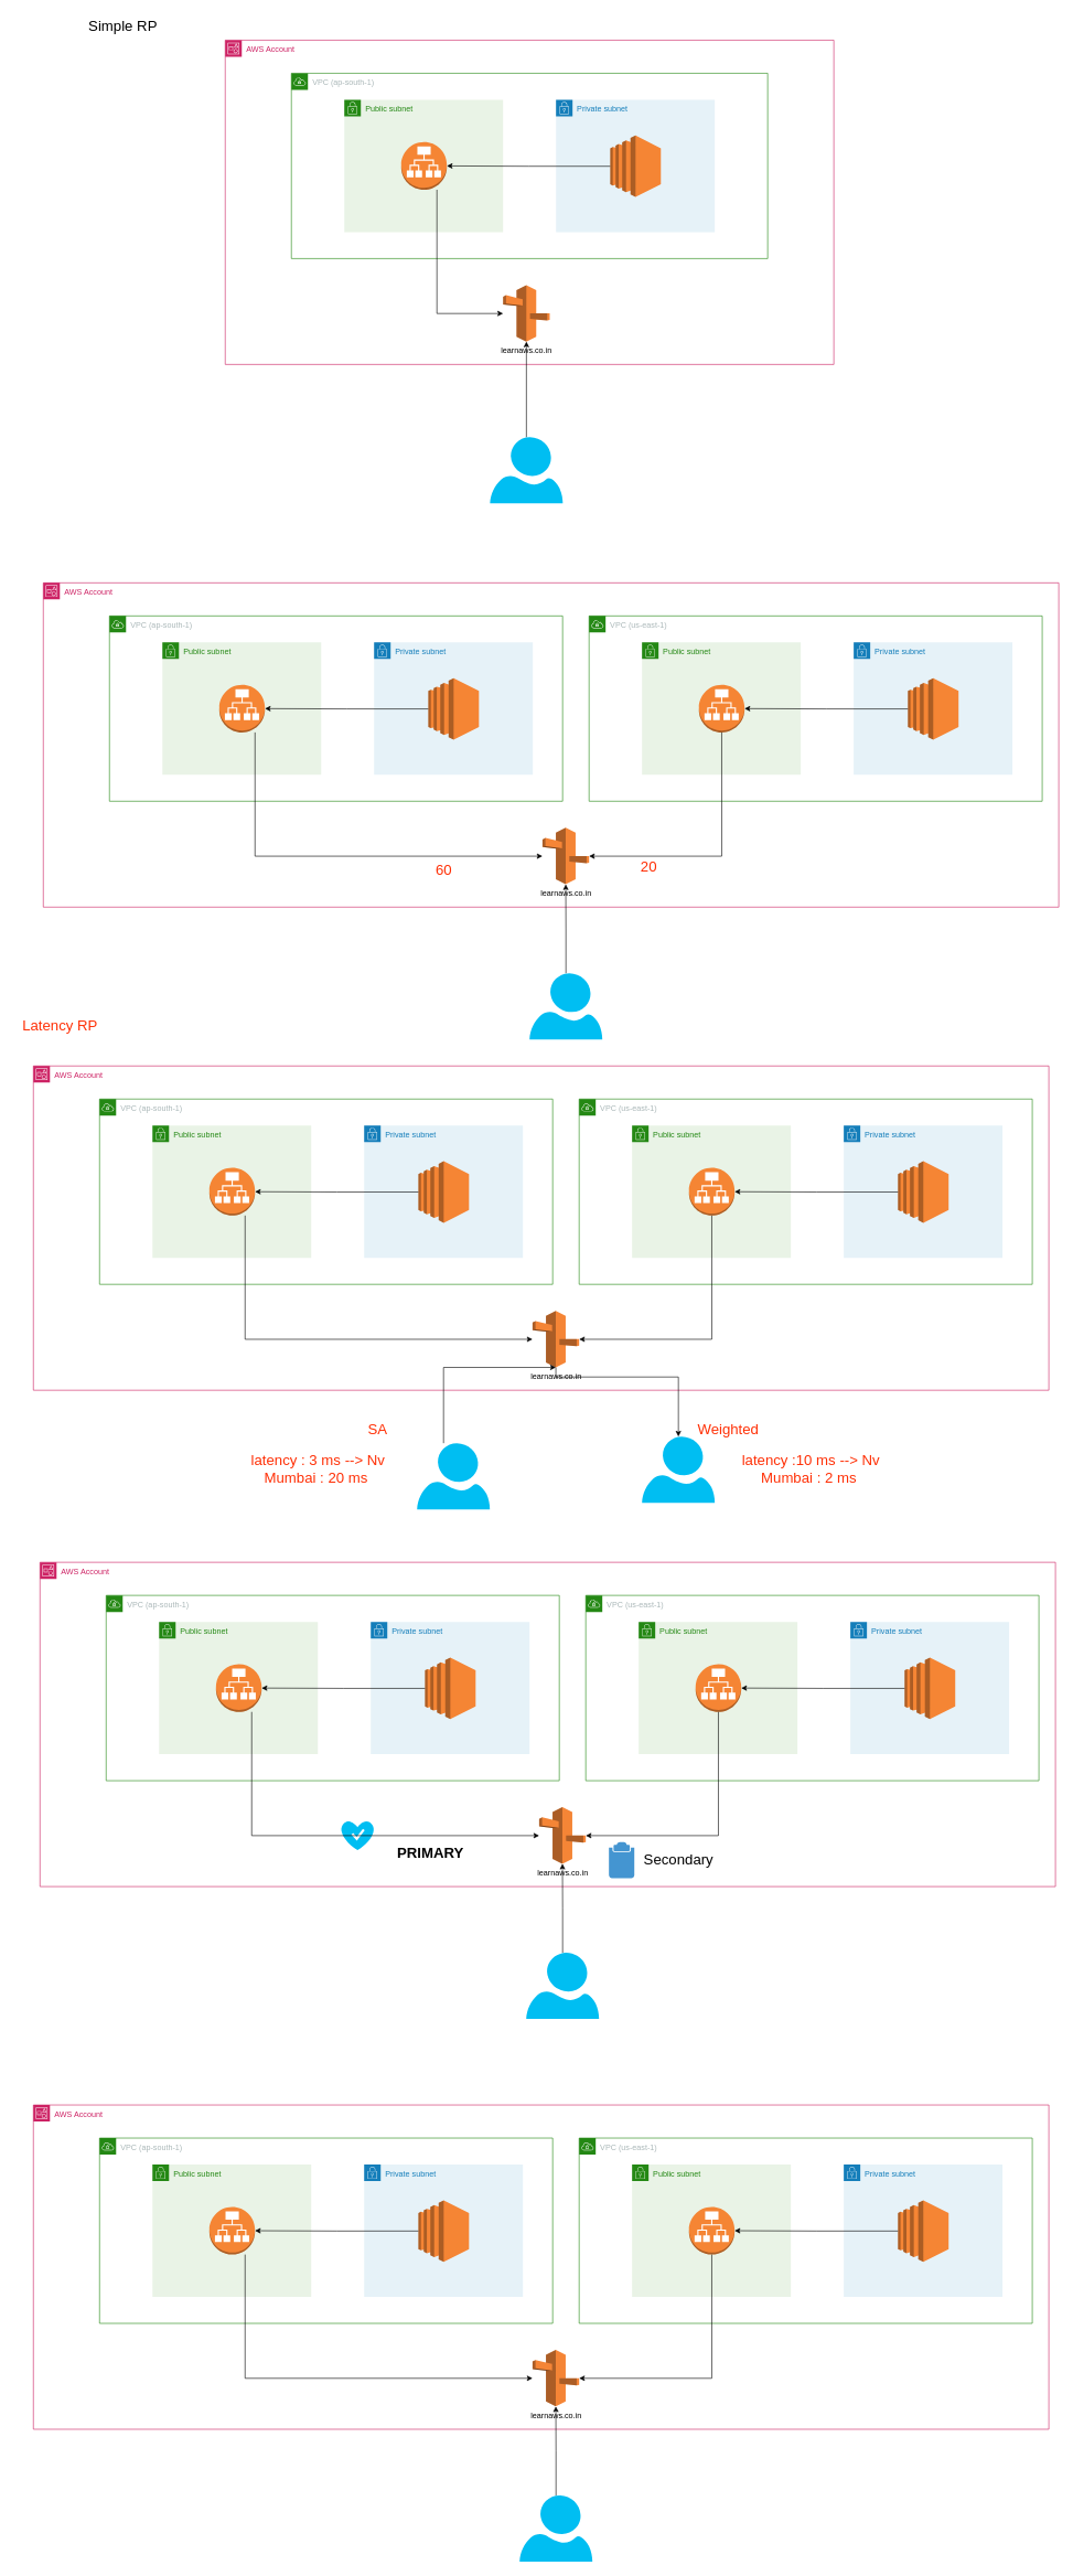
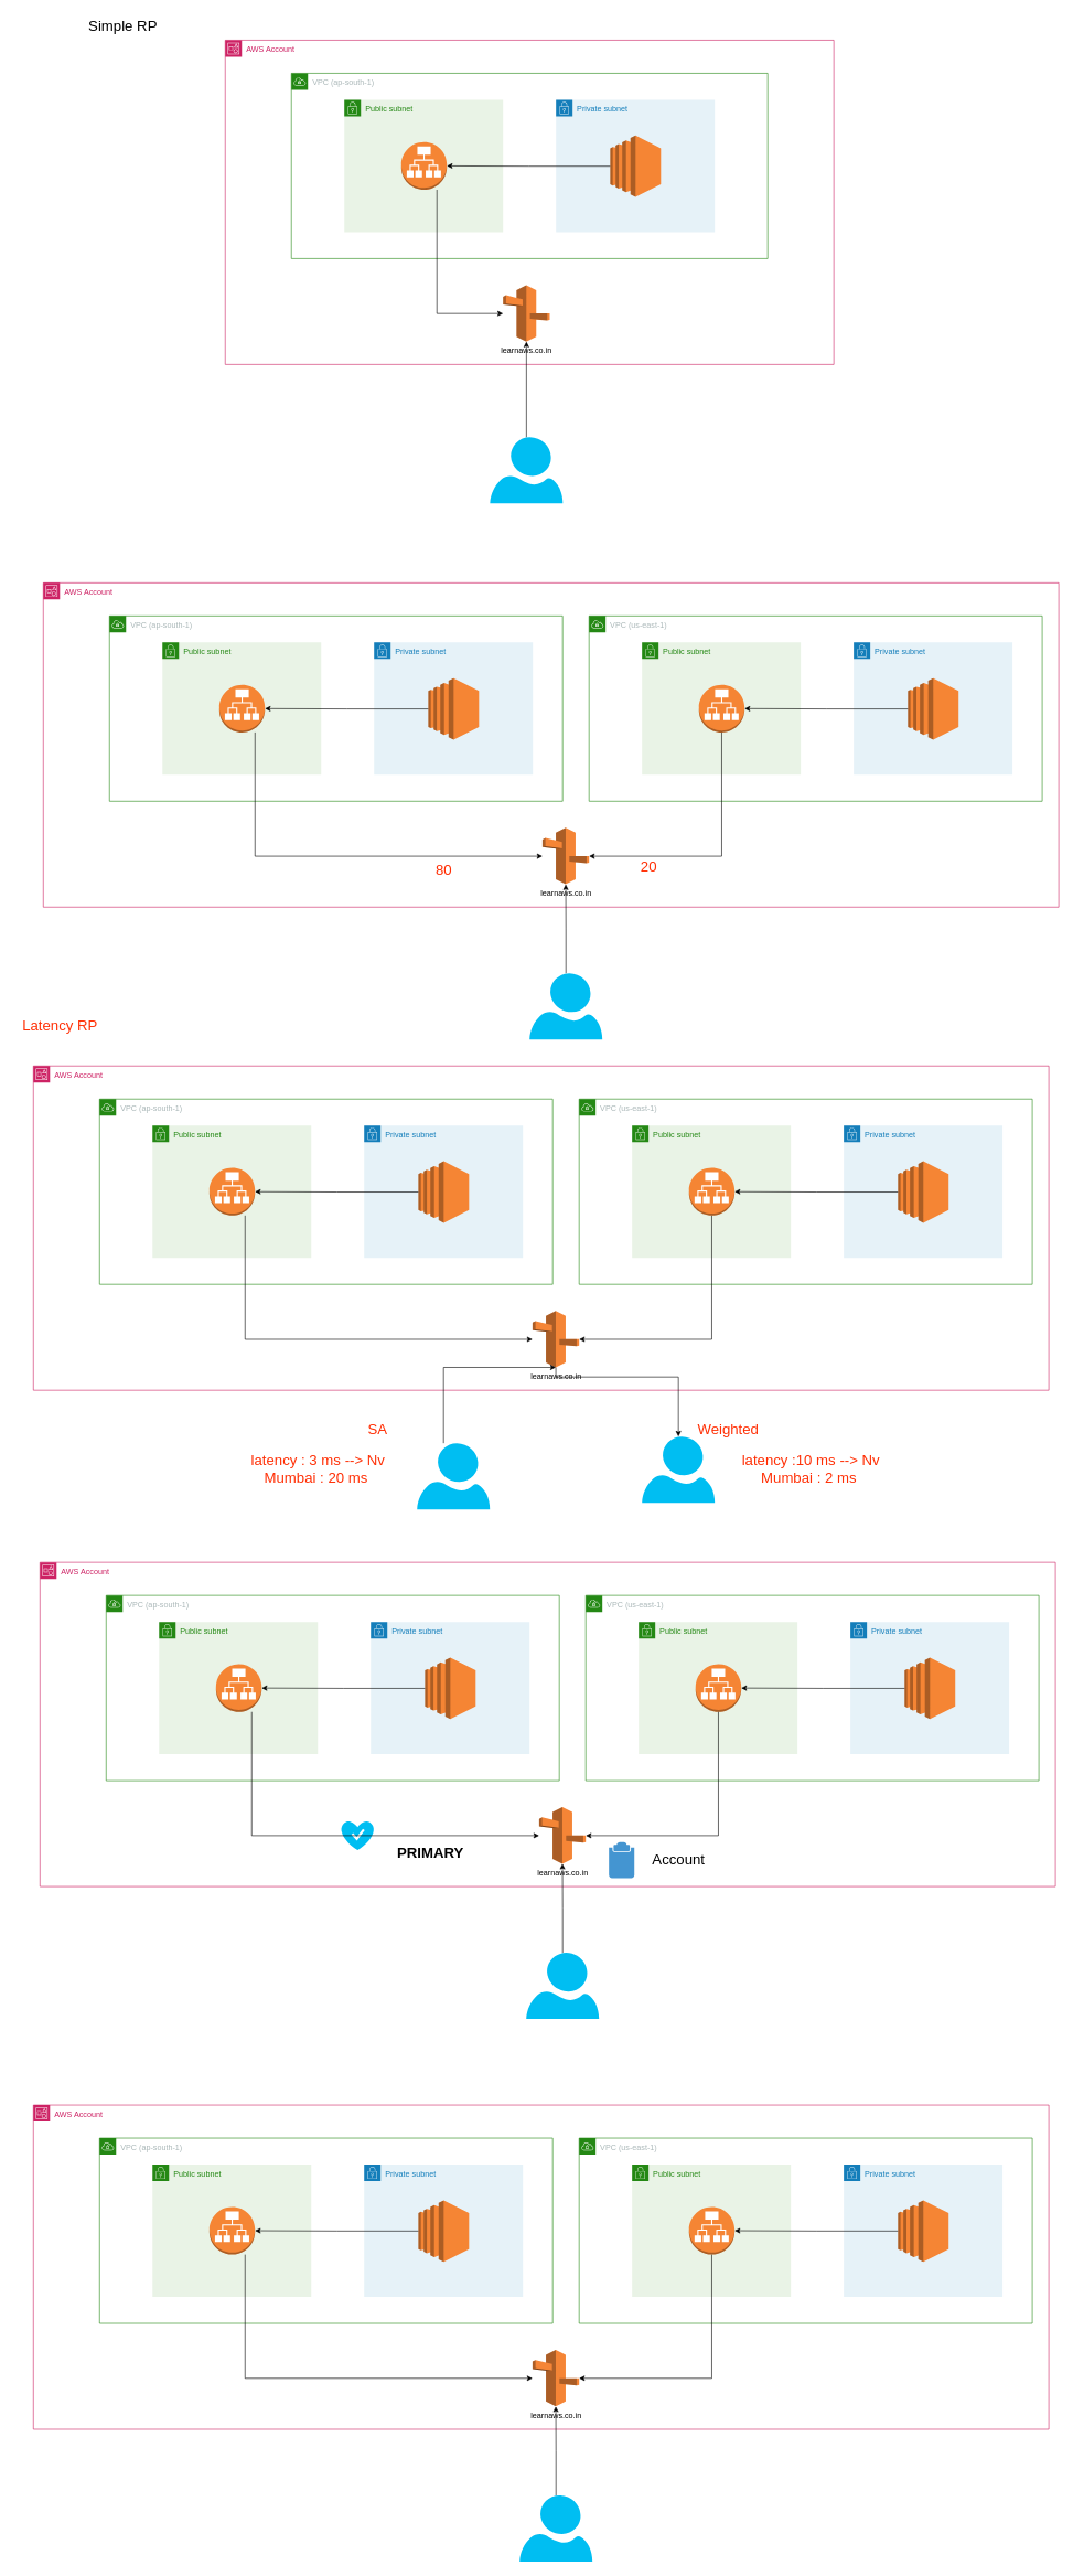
- <mxCell id="74" value="&lt;font color=&quot;#ff2f05&quot;&gt;60&lt;/font&gt;" style="text;html=1;align=center;verticalAlign=middle;resizable=0;points=[];autosize=1;strokeColor=none;fillColor=none;fontSize=22;" vertex="1" parent="1"><mxGeometry x="645" y="1294" width="50" height="40" as="geometry" /></mxCell>
+ <mxCell id="74" value="&lt;font color=&quot;#ff2f05&quot;&gt;80&lt;/font&gt;" style="text;html=1;align=center;verticalAlign=middle;resizable=0;points=[];autosize=1;strokeColor=none;fillColor=none;fontSize=22;" vertex="1" parent="1"><mxGeometry x="645" y="1294" width="50" height="40" as="geometry" /></mxCell>
- <mxCell id="53" value="Secondary" style="text;html=1;align=center;verticalAlign=middle;resizable=0;points=[];autosize=1;strokeColor=none;fillColor=none;fontSize=22;fontColor=#000000;" vertex="1" parent="33"><mxGeometry x="900" y="430" width="130" height="40" as="geometry" /></mxCell>
+ <mxCell id="53" value="Account" style="text;html=1;align=center;verticalAlign=middle;resizable=0;points=[];autosize=1;strokeColor=none;fillColor=none;fontSize=22;fontColor=#000000;" vertex="1" parent="33"><mxGeometry x="900" y="430" width="130" height="40" as="geometry" /></mxCell>
